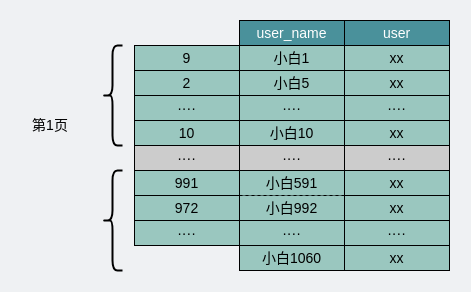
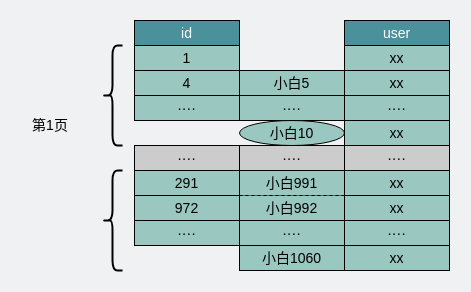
+ <mxCell id="4" value="id" style="rounded=0;whiteSpace=wrap;html=1;fillColor=#4A919B;gradientColor=none;fontSize=14;fontColor=#FFFFFF;" vertex="1" parent="1"><mxGeometry x="134" y="20" width="105" height="25" as="geometry" /></mxCell>
- <mxCell id="2" value="user_name" style="rounded=0;whiteSpace=wrap;html=1;fillColor=#4A919B;gradientColor=none;fontSize=14;fontColor=#FFFFFF;" vertex="1" parent="1"><mxGeometry x="239" y="20" width="105" height="25" as="geometry" /></mxCell>
- <mxCell id="5" value="小白1" style="rounded=0;whiteSpace=wrap;html=1;fillColor=#9AC7BF;gradientColor=none;fontSize=14;fontColor=#000000;" vertex="1" parent="1"><mxGeometry x="239" y="45" width="105" height="25" as="geometry" /></mxCell>
- <mxCell id="7" value="9" style="rounded=0;whiteSpace=wrap;html=1;fillColor=#9AC7BF;gradientColor=none;fontSize=14;fontColor=#000000;" vertex="1" parent="1"><mxGeometry x="134" y="45" width="105" height="25" as="geometry" /></mxCell>
+ <mxCell id="7" value="1" style="rounded=0;whiteSpace=wrap;html=1;fillColor=#9AC7BF;gradientColor=none;fontSize=14;fontColor=#000000;" vertex="1" parent="1"><mxGeometry x="134" y="45" width="105" height="25" as="geometry" /></mxCell>
- <mxCell id="10" value="2" style="rounded=0;whiteSpace=wrap;html=1;fillColor=#9AC7BF;gradientColor=none;fontSize=14;fontColor=#000000;" vertex="1" parent="1"><mxGeometry x="134" y="70" width="105" height="25" as="geometry" /></mxCell>
+ <mxCell id="10" value="4" style="rounded=0;whiteSpace=wrap;html=1;fillColor=#9AC7BF;gradientColor=none;fontSize=14;fontColor=#000000;" vertex="1" parent="1"><mxGeometry x="134" y="70" width="105" height="25" as="geometry" /></mxCell>
- <mxCell id="16" value="10" style="rounded=0;whiteSpace=wrap;html=1;fillColor=#9AC7BF;gradientColor=none;fontSize=14;fontColor=#000000;" vertex="1" parent="1"><mxGeometry x="134" y="120" width="105" height="25" as="geometry" /></mxCell>
- <mxCell id="14" value="小白10" style="rounded=0;whiteSpace=wrap;html=1;fillColor=#9AC7BF;gradientColor=none;fontSize=14;fontColor=#000000;" vertex="1" parent="1"><mxGeometry x="239" y="120" width="105" height="25" as="geometry" /></mxCell>
+ <mxCell id="14" value="小白10" style="ellipse;whiteSpace=wrap;html=1;fillColor=#9AC7BF;gradientColor=none;fontSize=14;fontColor=#000000;" vertex="1" parent="1"><mxGeometry x="239" y="120" width="105" height="25" as="geometry" /></mxCell>
- <mxCell id="22" value="991" style="rounded=0;whiteSpace=wrap;html=1;fillColor=#9AC7BF;gradientColor=none;fontSize=14;fontColor=#000000;" vertex="1" parent="1"><mxGeometry x="134" y="170" width="105" height="25" as="geometry" /></mxCell>
+ <mxCell id="22" value="291" style="rounded=0;whiteSpace=wrap;html=1;fillColor=#9AC7BF;gradientColor=none;fontSize=14;fontColor=#000000;" vertex="1" parent="1"><mxGeometry x="134" y="170" width="105" height="25" as="geometry" /></mxCell>
- <mxCell id="20" value="小白591" style="rounded=0;whiteSpace=wrap;html=1;fillColor=#9AC7BF;gradientColor=none;fontSize=14;fontColor=#000000;" vertex="1" parent="1"><mxGeometry x="239" y="170" width="105" height="25" as="geometry" /></mxCell>
+ <mxCell id="20" value="小白991" style="rounded=0;whiteSpace=wrap;html=1;fillColor=#9AC7BF;gradientColor=none;fontSize=14;fontColor=#000000;" vertex="1" parent="1"><mxGeometry x="239" y="170" width="105" height="25" as="geometry" /></mxCell>
